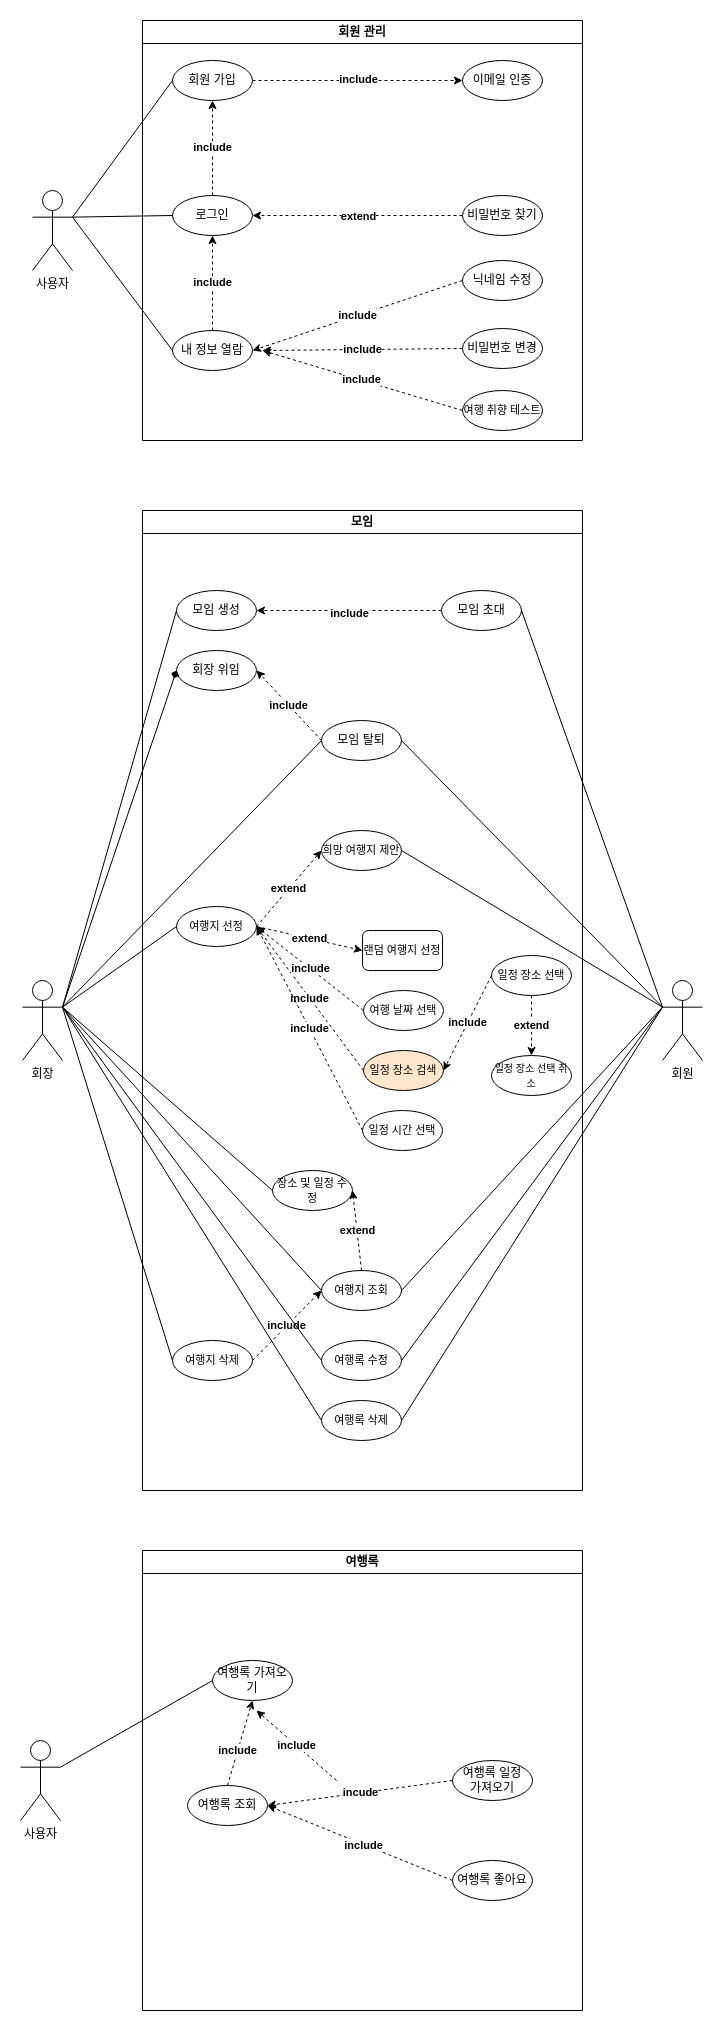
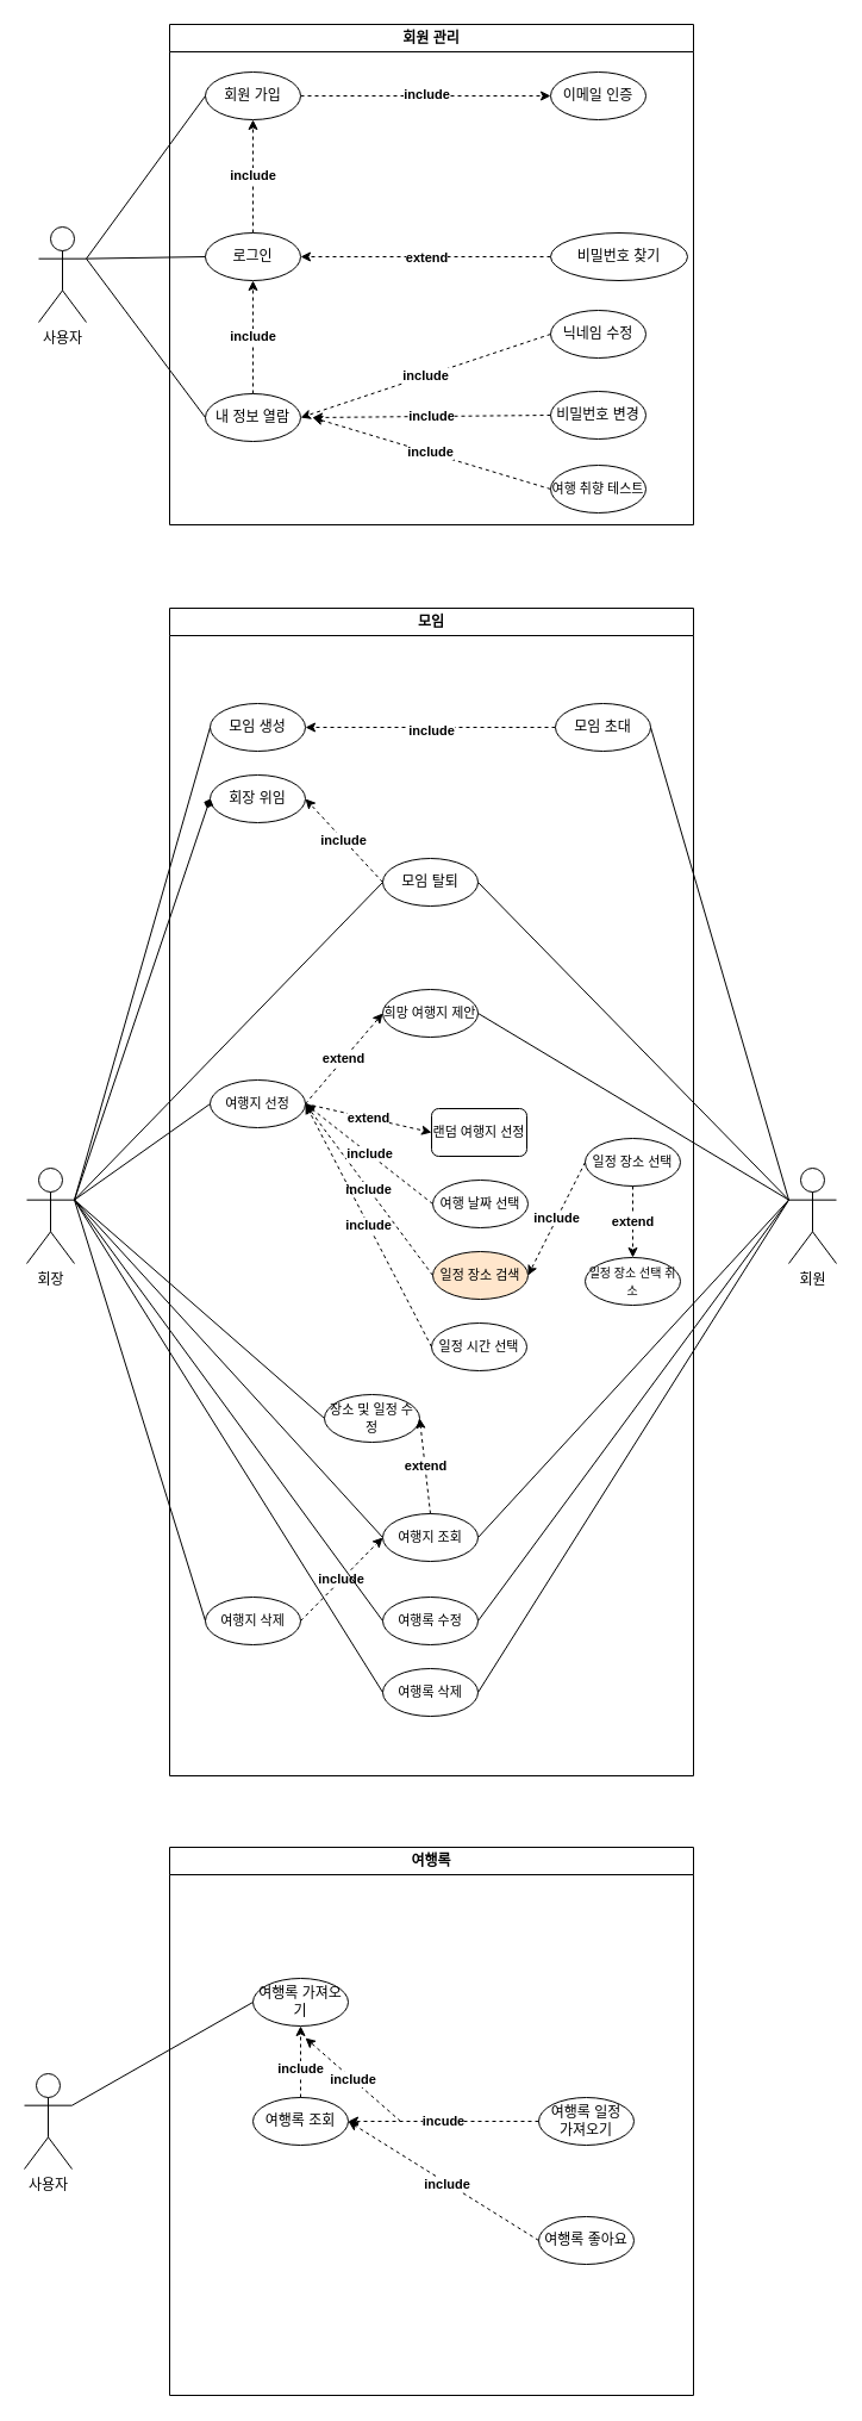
- <mxCell id="14" value="비밀번호 찾기" style="ellipse;whiteSpace=wrap;html=1;" vertex="1" parent="3"><mxGeometry x="320" y="175" width="80" height="40" as="geometry" /></mxCell>
+ <mxCell id="14" value="비밀번호 찾기" style="ellipse;whiteSpace=wrap;html=1;" vertex="1" parent="3"><mxGeometry x="320" y="175" width="115" height="40" as="geometry" /></mxCell>
- <mxCell id="33" value="모임 초대" style="ellipse;whiteSpace=wrap;html=1;" vertex="1" parent="27"><mxGeometry x="299" y="80" width="80" height="40" as="geometry" /></mxCell>
+ <mxCell id="33" value="모임 초대" style="ellipse;whiteSpace=wrap;html=1;" vertex="1" parent="27"><mxGeometry x="324" y="80" width="80" height="40" as="geometry" /></mxCell>
- <mxCell id="76" value="여행록 조회" style="ellipse;whiteSpace=wrap;html=1;" vertex="1" parent="74"><mxGeometry x="45" y="235" width="80" height="40" as="geometry" /></mxCell>
+ <mxCell id="76" value="여행록 조회" style="ellipse;whiteSpace=wrap;html=1;" vertex="1" parent="74"><mxGeometry x="70" y="210" width="80" height="40" as="geometry" /></mxCell>
